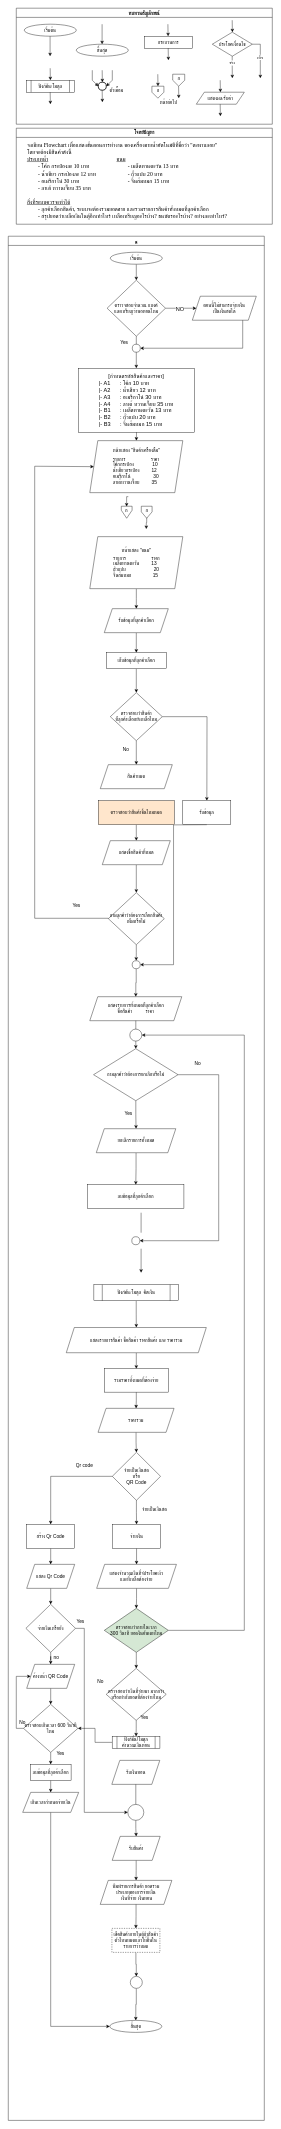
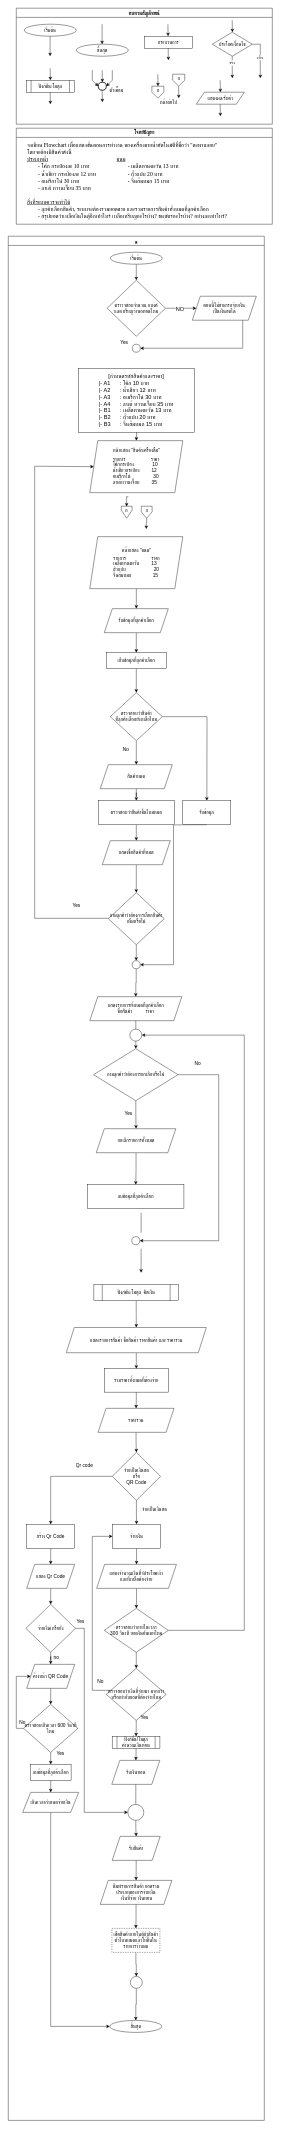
- <mxCell id="52" value="" style="edgeStyle=orthogonalEdgeStyle;rounded=0;orthogonalLoop=1;jettySize=auto;html=1;" edge="1" parent="35" source="53" target="40"><mxGeometry relative="1" as="geometry" /></mxCell>
+ <mxCell id="63" value="" style="edgeStyle=orthogonalEdgeStyle;rounded=0;orthogonalLoop=1;jettySize=auto;html=1;" edge="1" parent="35" source="64" target="69"><mxGeometry relative="1" as="geometry" /></mxCell>
- <mxCell id="69" value="ตรวจสอบว่าสินค้าชิ้นไหมหมด" style="whiteSpace=wrap;html=1;fillColor=#ffe6cc;" vertex="1" parent="35"><mxGeometry x="225" y="1411" width="190" height="60" as="geometry" /></mxCell>
+ <mxCell id="69" value="ตรวจสอบว่าสินค้าชิ้นไหมหมด" style="whiteSpace=wrap;html=1;" vertex="1" parent="35"><mxGeometry x="225" y="1411" width="190" height="60" as="geometry" /></mxCell>
+ <mxCell id="113" style="edgeStyle=orthogonalEdgeStyle;rounded=0;orthogonalLoop=1;jettySize=auto;html=1;entryX=0;entryY=0.5;entryDx=0;entryDy=0;" edge="1" parent="35" source="115" target="101"><mxGeometry relative="1" as="geometry"><Array as="points"><mxPoint x="210" y="3635" /><mxPoint x="210" y="3250" /></Array></mxGeometry></mxCell>
- <mxCell id="109" value="ตรวจสอบว่าภายในเวลา&lt;div&gt;300 วินาที ยอดงินอัพเดทไหม&lt;/div&gt;" style="rhombus;whiteSpace=wrap;html=1;fillColor=#d5e8d4;" vertex="1" parent="35"><mxGeometry x="240" y="3430" width="160" height="110" as="geometry" /></mxCell>
+ <mxCell id="109" value="ตรวจสอบว่าภายในเวลา&lt;div&gt;300 วินาที ยอดงินอัพเดทไหม&lt;/div&gt;" style="rhombus;whiteSpace=wrap;html=1;" vertex="1" parent="35"><mxGeometry x="240" y="3430" width="160" height="110" as="geometry" /></mxCell>
- <mxCell id="116" value="" style="edgeStyle=orthogonalEdgeStyle;rounded=0;orthogonalLoop=1;jettySize=auto;html=1;" edge="1" parent="35" source="117" target="131"><mxGeometry relative="1" as="geometry" /></mxCell>
+ <mxCell id="116" value="" style="edgeStyle=orthogonalEdgeStyle;rounded=0;orthogonalLoop=1;jettySize=auto;html=1;" edge="1" parent="35" source="117" target="119"><mxGeometry relative="1" as="geometry" /></mxCell>
